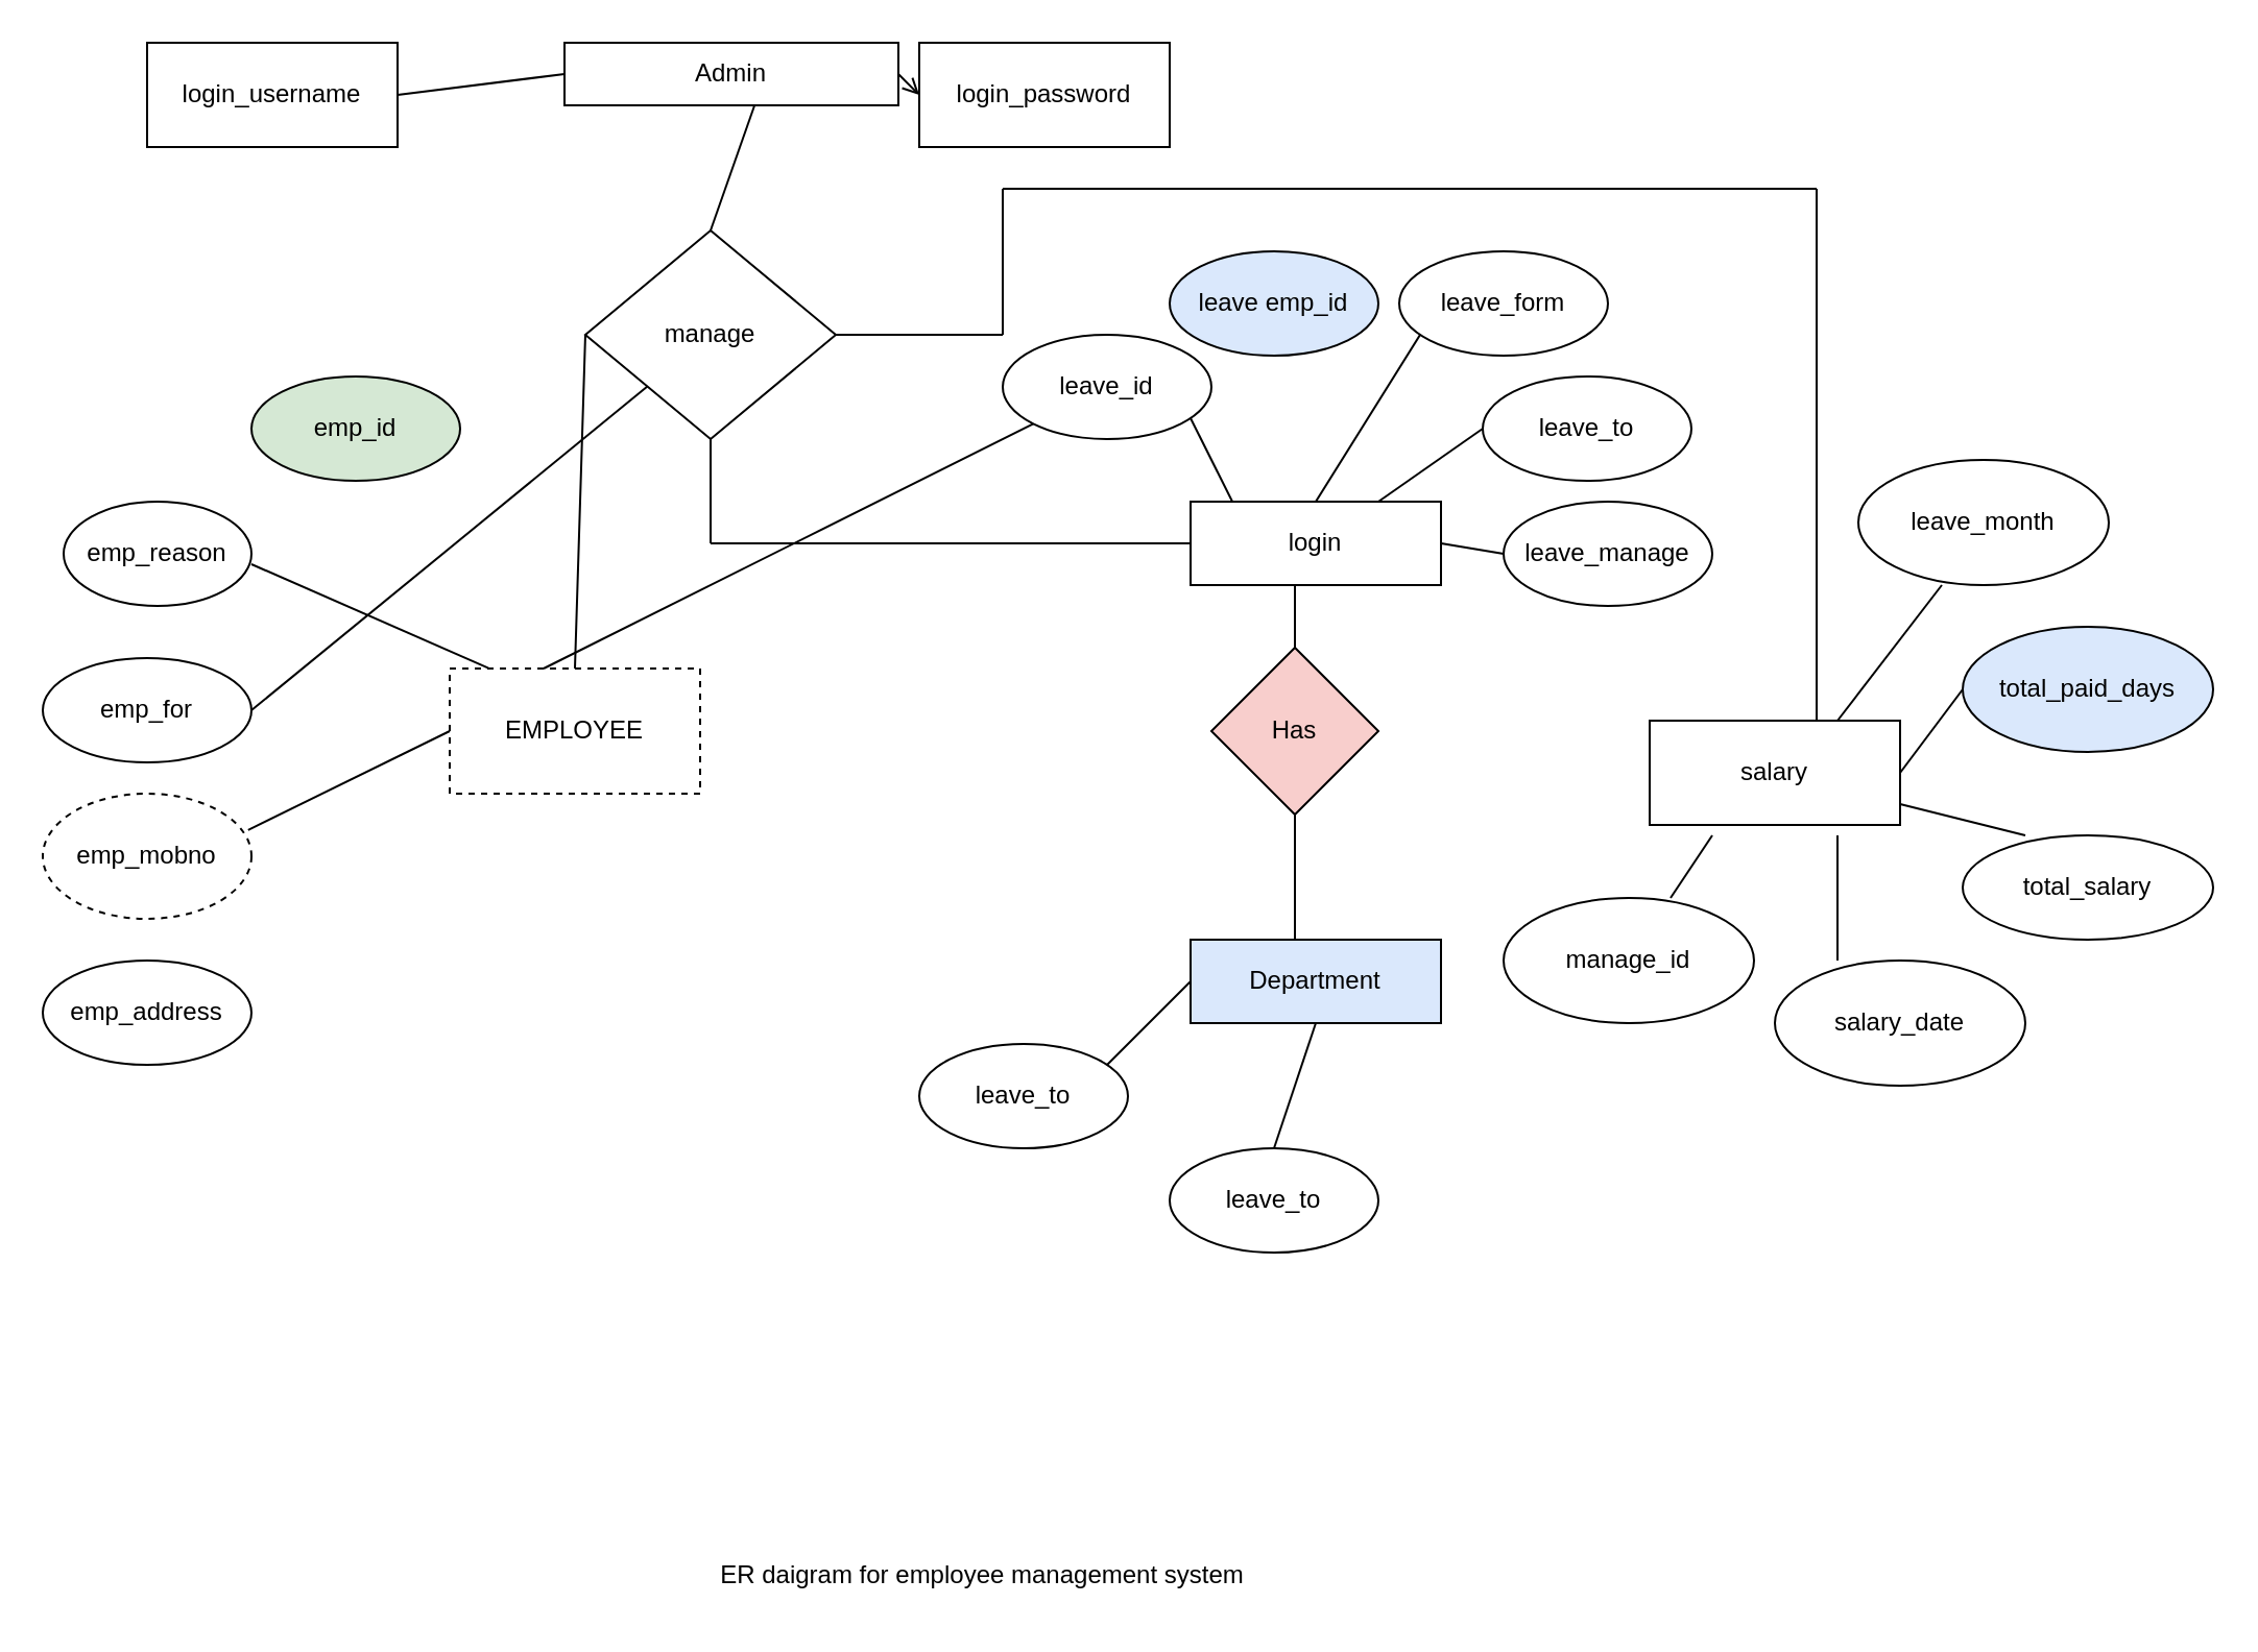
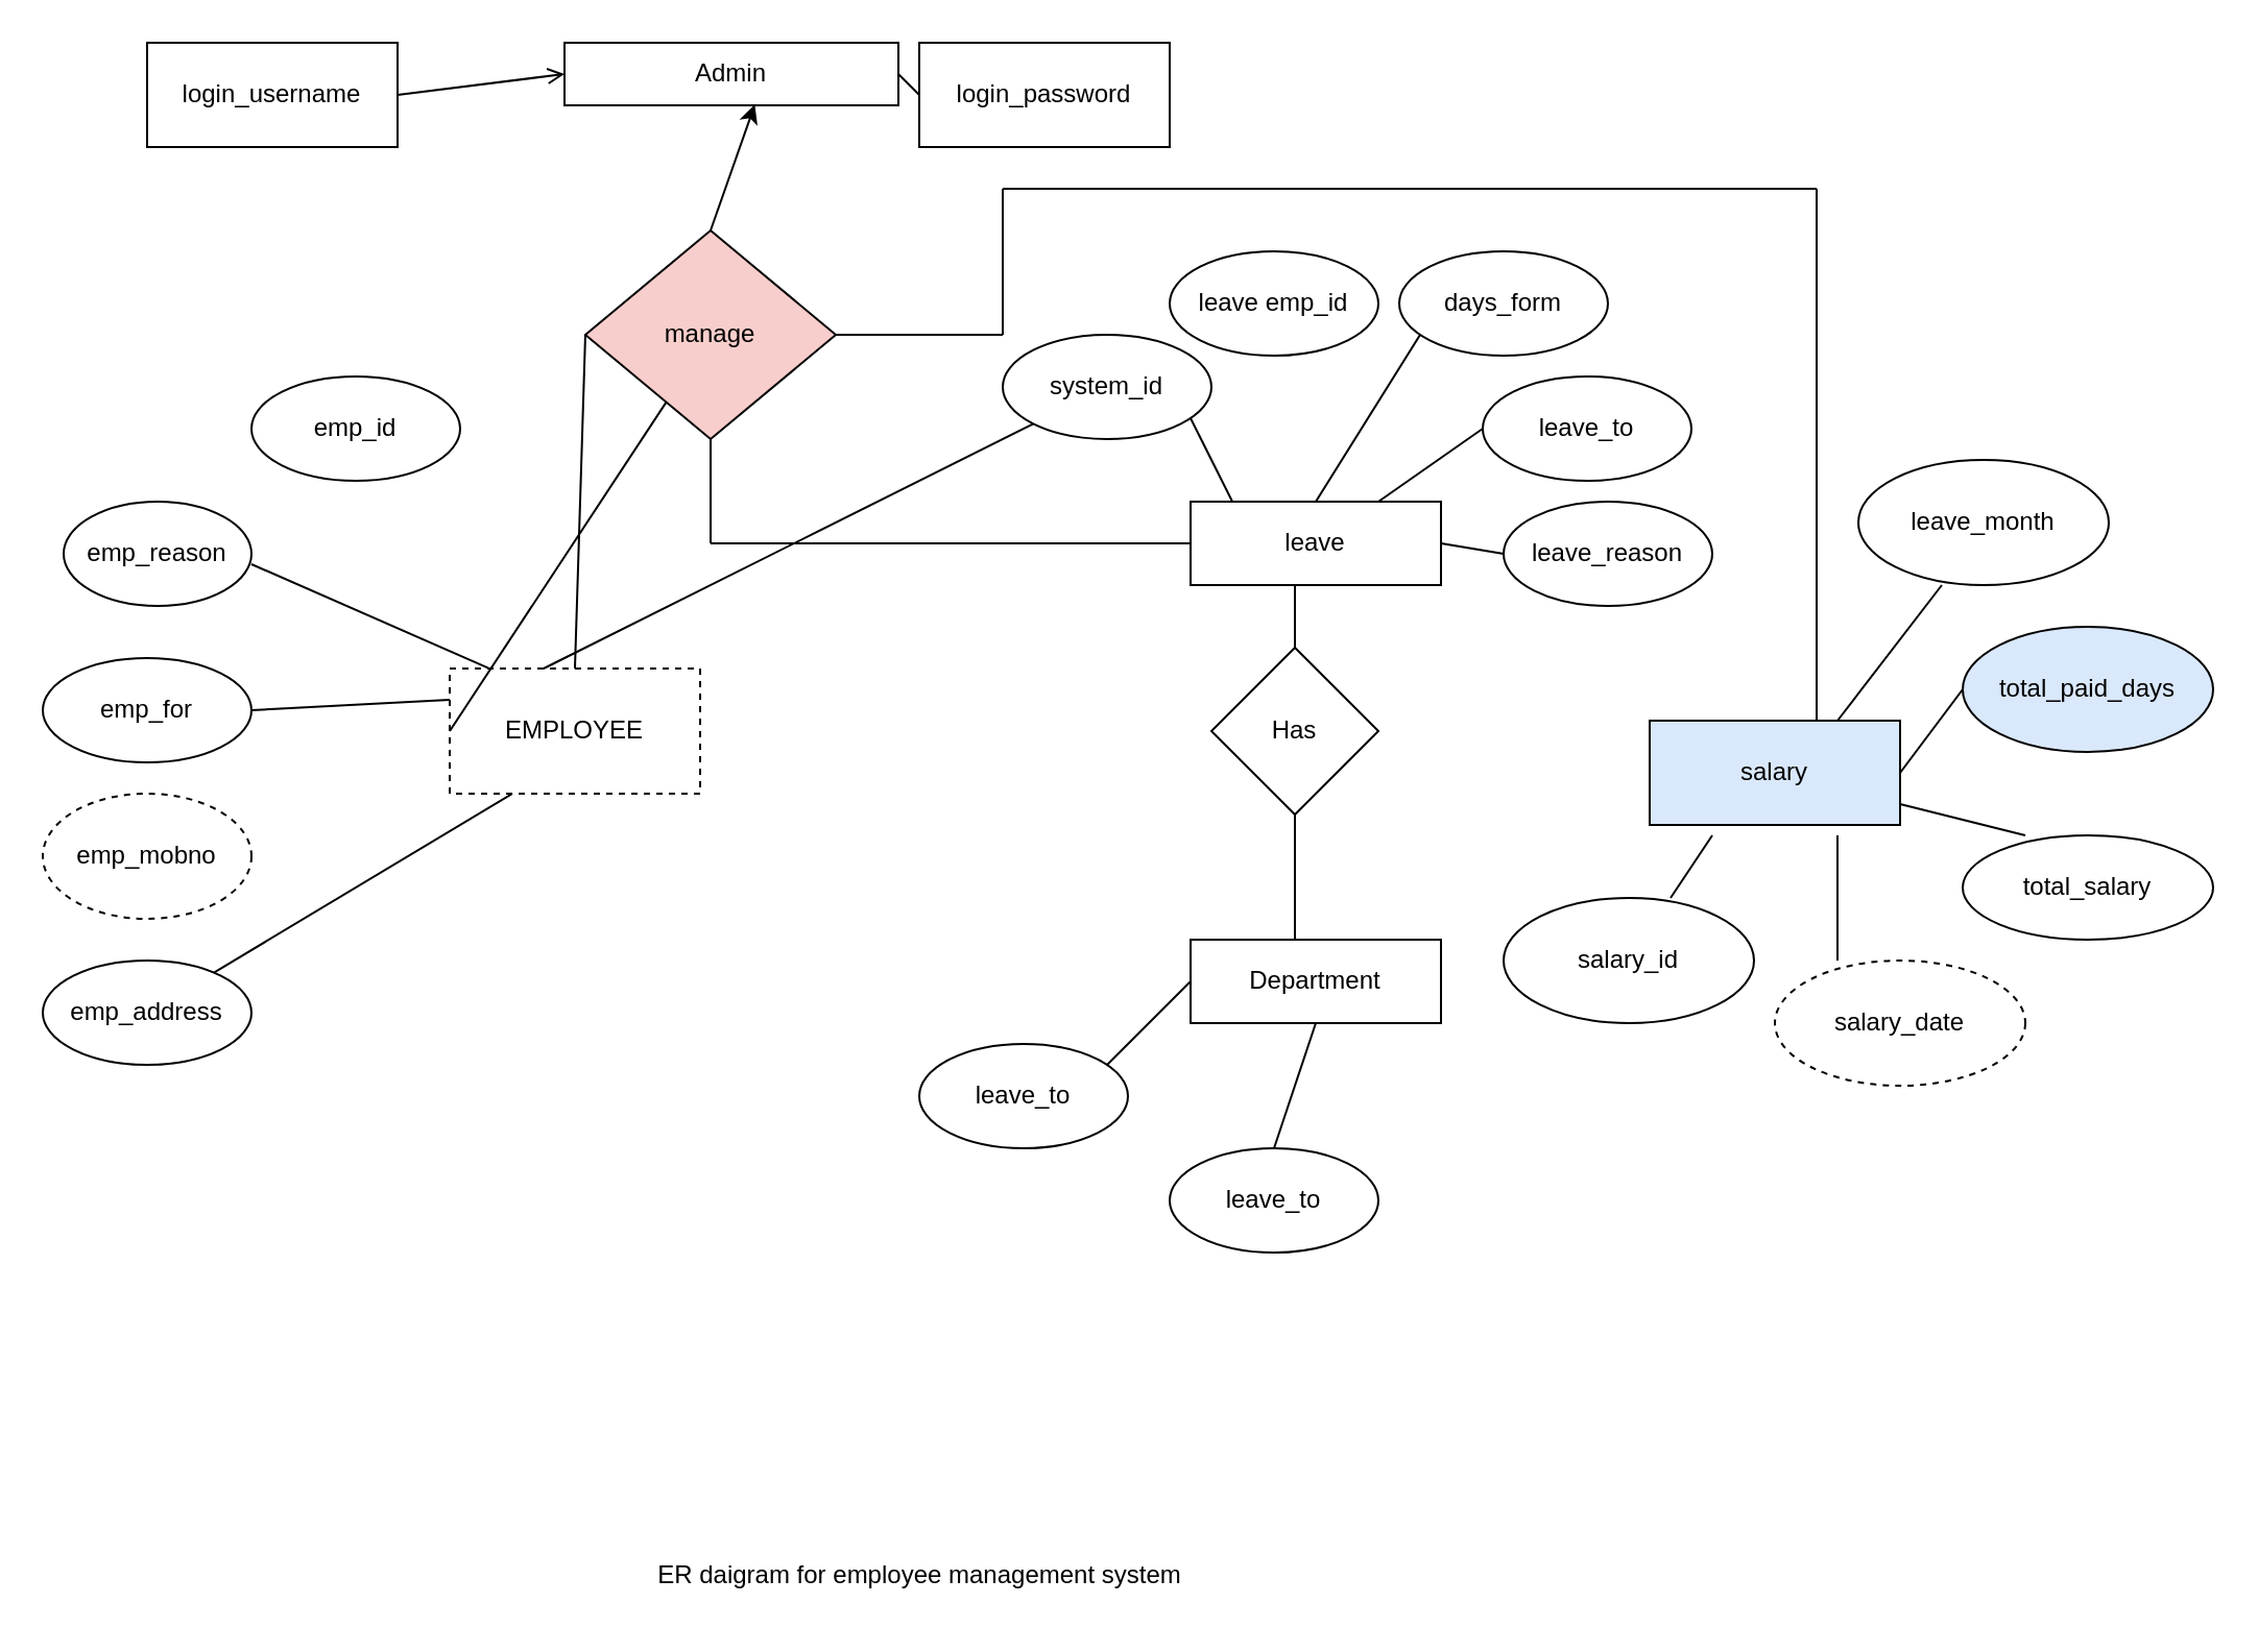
- <mxCell id="32" value="" style="endArrow=none;html=1;rounded=0;exitX=1;exitY=0.5;exitDx=0;exitDy=0;entryX=0;entryY=0.5;entryDx=0;entryDy=0;" edge="1" parent="1" source="30" target="29"><mxGeometry width="50" height="50" relative="1" as="geometry"><mxPoint x="165" y="110" as="sourcePoint" /><mxPoint x="215" y="60" as="targetPoint" /></mxGeometry></mxCell>
+ <mxCell id="32" value="" style="endArrow=open;html=1;rounded=0;exitX=1;exitY=0.5;exitDx=0;exitDy=0;entryX=0;entryY=0.5;entryDx=0;entryDy=0;" edge="1" parent="1" source="30" target="29"><mxGeometry width="50" height="50" relative="1" as="geometry"><mxPoint x="165" y="110" as="sourcePoint" /><mxPoint x="215" y="60" as="targetPoint" /></mxGeometry></mxCell>
- <mxCell id="33" value="" style="endArrow=open;html=1;rounded=0;exitX=1;exitY=0.5;exitDx=0;exitDy=0;entryX=0;entryY=0.5;entryDx=0;entryDy=0;" edge="1" parent="1" source="29" target="31"><mxGeometry width="50" height="50" relative="1" as="geometry"><mxPoint x="350" y="110" as="sourcePoint" /><mxPoint x="400" y="60" as="targetPoint" /></mxGeometry></mxCell>
+ <mxCell id="33" value="" style="endArrow=none;html=1;rounded=0;exitX=1;exitY=0.5;exitDx=0;exitDy=0;entryX=0;entryY=0.5;entryDx=0;entryDy=0;" edge="1" parent="1" source="29" target="31"><mxGeometry width="50" height="50" relative="1" as="geometry"><mxPoint x="350" y="110" as="sourcePoint" /><mxPoint x="400" y="60" as="targetPoint" /></mxGeometry></mxCell>
- <mxCell id="35" value="" style="endArrow=none;html=1;rounded=0;exitX=0.5;exitY=0;exitDx=0;exitDy=0;entryX=0.57;entryY=0.988;entryDx=0;entryDy=0;entryPerimeter=0;" edge="1" parent="1" source="34" target="29"><mxGeometry width="50" height="50" relative="1" as="geometry"><mxPoint x="230" y="140" as="sourcePoint" /><mxPoint x="280" y="90" as="targetPoint" /></mxGeometry></mxCell>
+ <mxCell id="35" value="" style="endArrow=classic;html=1;rounded=0;exitX=0.5;exitY=0;exitDx=0;exitDy=0;entryX=0.57;entryY=0.988;entryDx=0;entryDy=0;entryPerimeter=0;" edge="1" parent="1" source="34" target="29"><mxGeometry width="50" height="50" relative="1" as="geometry"><mxPoint x="230" y="140" as="sourcePoint" /><mxPoint x="280" y="90" as="targetPoint" /></mxGeometry></mxCell>
- <mxCell id="16" value="leave emp_id" style="ellipse;whiteSpace=wrap;html=1;fillColor=#dae8fc;" vertex="1" parent="1"><mxGeometry x="560" y="120" width="100" height="50" as="geometry" /></mxCell>
+ <mxCell id="16" value="leave emp_id" style="ellipse;whiteSpace=wrap;html=1;" vertex="1" parent="1"><mxGeometry x="560" y="120" width="100" height="50" as="geometry" /></mxCell>
- <mxCell id="17" value="leave_form" style="ellipse;whiteSpace=wrap;html=1;" vertex="1" parent="1"><mxGeometry x="670" y="120" width="100" height="50" as="geometry" /></mxCell>
+ <mxCell id="17" value="days_form" style="ellipse;whiteSpace=wrap;html=1;" vertex="1" parent="1"><mxGeometry x="670" y="120" width="100" height="50" as="geometry" /></mxCell>
- <mxCell id="34" value="manage" style="rhombus;whiteSpace=wrap;html=1;" vertex="1" parent="1"><mxGeometry x="280" y="110" width="120" height="100" as="geometry" /></mxCell>
+ <mxCell id="34" value="manage" style="rhombus;whiteSpace=wrap;html=1;fillColor=#f8cecc;" vertex="1" parent="1"><mxGeometry x="280" y="110" width="120" height="100" as="geometry" /></mxCell>
- <mxCell id="15" value="leave_id" style="ellipse;whiteSpace=wrap;html=1;" vertex="1" parent="1"><mxGeometry x="480" y="160" width="100" height="50" as="geometry" /></mxCell>
+ <mxCell id="15" value="system_id" style="ellipse;whiteSpace=wrap;html=1;" vertex="1" parent="1"><mxGeometry x="480" y="160" width="100" height="50" as="geometry" /></mxCell>
- <mxCell id="8" value="emp_id" style="ellipse;whiteSpace=wrap;html=1;fillColor=#d5e8d4;" parent="1" vertex="1"><mxGeometry x="120" y="180" width="100" height="50" as="geometry" /></mxCell>
+ <mxCell id="8" value="emp_id" style="ellipse;whiteSpace=wrap;html=1;" parent="1" vertex="1"><mxGeometry x="120" y="180" width="100" height="50" as="geometry" /></mxCell>
- <mxCell id="13" value="login" style="rounded=0;whiteSpace=wrap;html=1;" vertex="1" parent="1"><mxGeometry x="570" y="240" width="120" height="40" as="geometry" /></mxCell>
+ <mxCell id="13" value="leave" style="rounded=0;whiteSpace=wrap;html=1;" vertex="1" parent="1"><mxGeometry x="570" y="240" width="120" height="40" as="geometry" /></mxCell>
- <mxCell id="24" value="leave_manage" style="ellipse;whiteSpace=wrap;html=1;" vertex="1" parent="1"><mxGeometry x="720" y="240" width="100" height="50" as="geometry" /></mxCell>
+ <mxCell id="24" value="leave_reason" style="ellipse;whiteSpace=wrap;html=1;" vertex="1" parent="1"><mxGeometry x="720" y="240" width="100" height="50" as="geometry" /></mxCell>
- <mxCell id="10" value="" style="endArrow=none;html=1;rounded=0;exitX=1;exitY=0.5;exitDx=0;exitDy=0;" parent="1" target="34" edge="1" source="6"><mxGeometry width="50" height="50" relative="1" as="geometry"><mxPoint x="320" y="300" as="sourcePoint" /><mxPoint x="380" y="320" as="targetPoint" /></mxGeometry></mxCell>
+ <mxCell id="10" value="" style="endArrow=none;html=1;rounded=0;entryX=0;entryY=0.25;entryDx=0;entryDy=0;exitX=1;exitY=0.5;exitDx=0;exitDy=0;" parent="1" target="2" edge="1" source="6"><mxGeometry width="50" height="50" relative="1" as="geometry"><mxPoint x="320" y="300" as="sourcePoint" /><mxPoint x="380" y="320" as="targetPoint" /></mxGeometry></mxCell>
- <mxCell id="12" value="Has" style="rhombus;whiteSpace=wrap;html=1;fillColor=#f8cecc;" vertex="1" parent="1"><mxGeometry x="580" y="310" width="80" height="80" as="geometry" /></mxCell>
+ <mxCell id="12" value="Has" style="rhombus;whiteSpace=wrap;html=1;" vertex="1" parent="1"><mxGeometry x="580" y="310" width="80" height="80" as="geometry" /></mxCell>
- <mxCell id="45" value="salary" style="rounded=0;whiteSpace=wrap;html=1;" vertex="1" parent="1"><mxGeometry x="790" y="345" width="120" height="50" as="geometry" /></mxCell>
+ <mxCell id="45" value="salary" style="rounded=0;whiteSpace=wrap;html=1;fillColor=#dae8fc;" vertex="1" parent="1"><mxGeometry x="790" y="345" width="120" height="50" as="geometry" /></mxCell>
- <mxCell id="9" value="" style="endArrow=none;html=1;rounded=0;entryX=0.984;entryY=0.29;entryDx=0;entryDy=0;entryPerimeter=0;exitX=0;exitY=0.5;exitDx=0;exitDy=0;" parent="1" edge="1" target="5" source="2"><mxGeometry width="50" height="50" relative="1" as="geometry"><mxPoint x="210" y="360" as="sourcePoint" /><mxPoint x="390" y="335" as="targetPoint" /></mxGeometry></mxCell>
+ <mxCell id="9" value="" style="endArrow=none;html=1;rounded=0;exitX=0;exitY=0.5;exitDx=0;exitDy=0;" parent="1" edge="1" target="34" source="2"><mxGeometry width="50" height="50" relative="1" as="geometry"><mxPoint x="210" y="360" as="sourcePoint" /><mxPoint x="390" y="335" as="targetPoint" /></mxGeometry></mxCell>
+ <mxCell id="3" value="" style="endArrow=none;html=1;rounded=0;entryX=0.25;entryY=1;entryDx=0;entryDy=0;" parent="1" source="4" target="2" edge="1"><mxGeometry width="50" height="50" relative="1" as="geometry"><mxPoint x="510" y="340" as="sourcePoint" /><mxPoint x="440" y="380" as="targetPoint" /></mxGeometry></mxCell>
- <mxCell id="50" value="manage_id" style="ellipse;whiteSpace=wrap;html=1;" vertex="1" parent="1"><mxGeometry x="720" y="430" width="120" height="60" as="geometry" /></mxCell>
+ <mxCell id="50" value="salary_id" style="ellipse;whiteSpace=wrap;html=1;" vertex="1" parent="1"><mxGeometry x="720" y="430" width="120" height="60" as="geometry" /></mxCell>
- <mxCell id="14" value="Department" style="rounded=0;whiteSpace=wrap;html=1;fillColor=#dae8fc;" vertex="1" parent="1"><mxGeometry x="570" y="450" width="120" height="40" as="geometry" /></mxCell>
+ <mxCell id="14" value="Department" style="rounded=0;whiteSpace=wrap;html=1;" vertex="1" parent="1"><mxGeometry x="570" y="450" width="120" height="40" as="geometry" /></mxCell>
- <mxCell id="49" value="salary_date" style="ellipse;whiteSpace=wrap;html=1;" vertex="1" parent="1"><mxGeometry x="850" y="460" width="120" height="60" as="geometry" /></mxCell>
+ <mxCell id="49" value="salary_date" style="ellipse;whiteSpace=wrap;html=1;dashed=1;" vertex="1" parent="1"><mxGeometry x="850" y="460" width="120" height="60" as="geometry" /></mxCell>
- <mxCell id="56" value="ER daigram for employee management system" style="text;html=1;align=center;verticalAlign=middle;resizable=0;points=[];autosize=1;strokeColor=none;fillColor=none;" vertex="1" parent="1"><mxGeometry x="335" y="740" width="270" height="30" as="geometry" /></mxCell>
+ <mxCell id="56" value="ER daigram for employee management system" style="text;html=1;align=center;verticalAlign=middle;resizable=0;points=[];autosize=1;strokeColor=none;fillColor=none;" vertex="1" parent="1"><mxGeometry x="305" y="740" width="270" height="30" as="geometry" /></mxCell>
